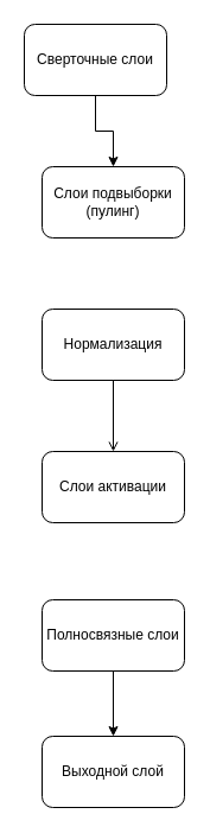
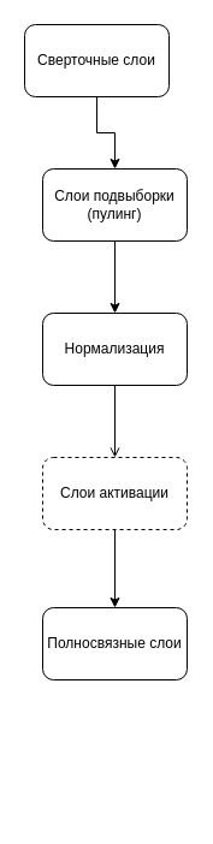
+ <mxCell id="4" value="" style="edgeStyle=orthogonalEdgeStyle;rounded=0;orthogonalLoop=1;jettySize=auto;html=1;" edge="1" parent="1" source="5" target="7"><mxGeometry relative="1" as="geometry" /></mxCell>
- <mxCell id="9" value="Слои активации" style="rounded=1;whiteSpace=wrap;html=1;" vertex="1" parent="1"><mxGeometry x="35" y="380" width="120" height="60" as="geometry" /></mxCell>
+ <mxCell id="9" value="Слои активации" style="rounded=1;whiteSpace=wrap;html=1;dashed=1;" vertex="1" parent="1"><mxGeometry x="35" y="380" width="120" height="60" as="geometry" /></mxCell>
+ <mxCell id="8" value="" style="edgeStyle=orthogonalEdgeStyle;rounded=0;orthogonalLoop=1;jettySize=auto;html=1;" edge="1" parent="1" source="9" target="11"><mxGeometry relative="1" as="geometry" /></mxCell>
- <mxCell id="10" value="" style="edgeStyle=orthogonalEdgeStyle;rounded=0;orthogonalLoop=1;jettySize=auto;html=1;" edge="1" parent="1" source="11" target="12"><mxGeometry relative="1" as="geometry" /></mxCell>
- <mxCell id="12" value="Выходной слой" style="rounded=1;whiteSpace=wrap;html=1;" vertex="1" parent="1"><mxGeometry x="35" y="620" width="120" height="60" as="geometry" /></mxCell>
